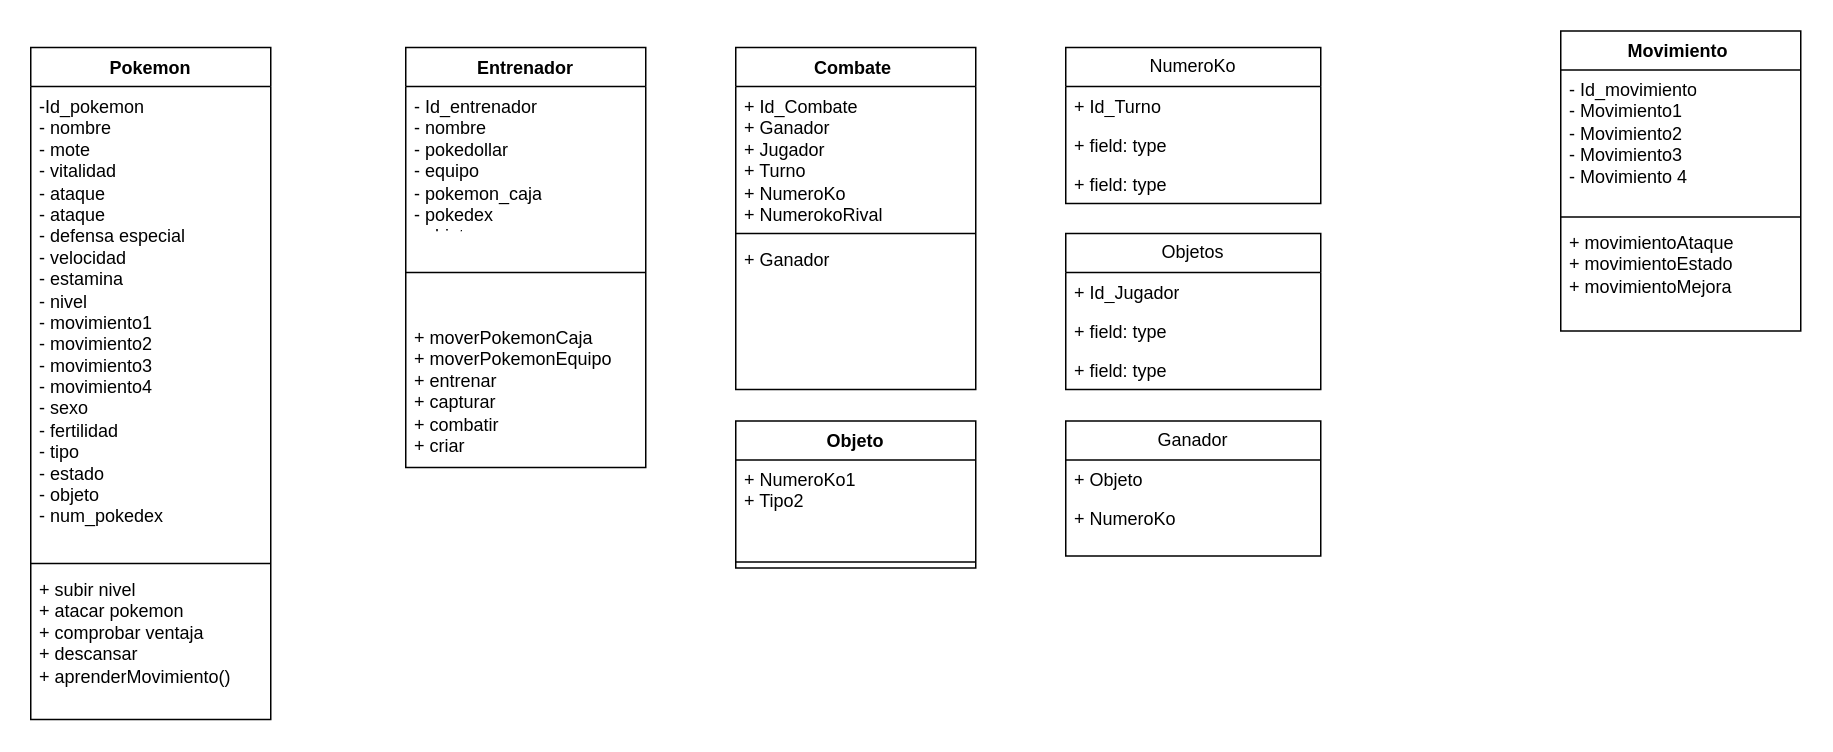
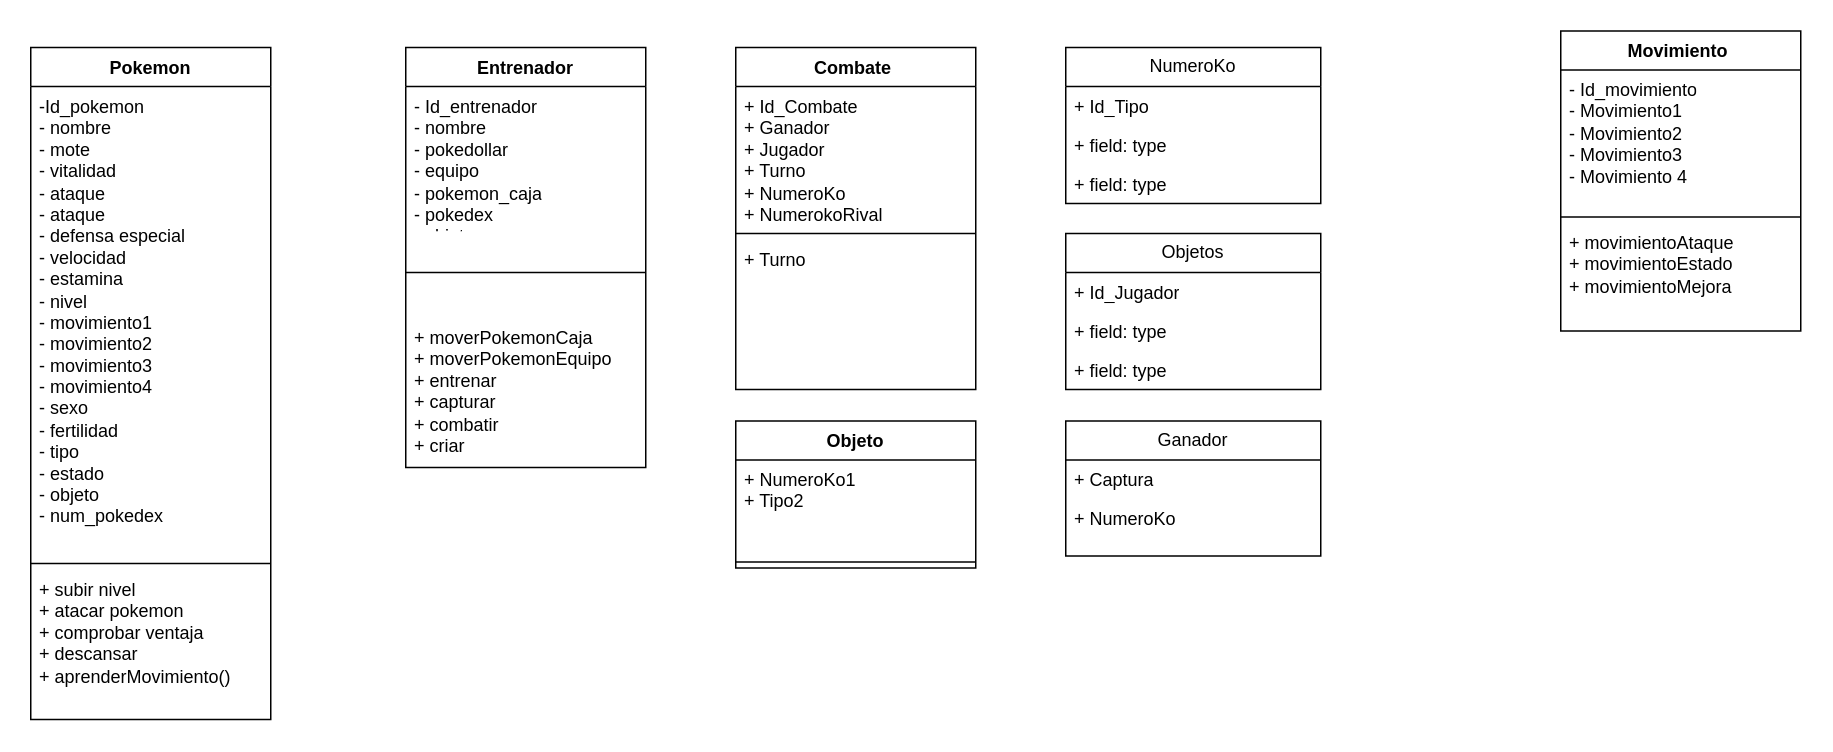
- <mxCell id="22" value="+ Id_Turno" style="text;strokeColor=none;fillColor=none;align=left;verticalAlign=top;spacingLeft=4;spacingRight=4;overflow=hidden;rotatable=0;points=[[0,0.5],[1,0.5]];portConstraint=eastwest;whiteSpace=wrap;html=1;" parent="21" vertex="1"><mxGeometry y="26" width="170" height="26" as="geometry" /></mxCell>
+ <mxCell id="22" value="+ Id_Tipo" style="text;strokeColor=none;fillColor=none;align=left;verticalAlign=top;spacingLeft=4;spacingRight=4;overflow=hidden;rotatable=0;points=[[0,0.5],[1,0.5]];portConstraint=eastwest;whiteSpace=wrap;html=1;" parent="21" vertex="1"><mxGeometry y="26" width="170" height="26" as="geometry" /></mxCell>
- <mxCell id="17" value="+ Ganador" style="text;strokeColor=none;fillColor=none;align=left;verticalAlign=top;spacingLeft=4;spacingRight=4;overflow=hidden;rotatable=0;points=[[0,0.5],[1,0.5]];portConstraint=eastwest;whiteSpace=wrap;html=1;" parent="14" vertex="1"><mxGeometry y="128" width="160" height="100" as="geometry" /></mxCell>
+ <mxCell id="17" value="+ Turno" style="text;strokeColor=none;fillColor=none;align=left;verticalAlign=top;spacingLeft=4;spacingRight=4;overflow=hidden;rotatable=0;points=[[0,0.5],[1,0.5]];portConstraint=eastwest;whiteSpace=wrap;html=1;" parent="14" vertex="1"><mxGeometry y="128" width="160" height="100" as="geometry" /></mxCell>
- <mxCell id="30" value="+ Objeto" style="text;strokeColor=none;fillColor=none;align=left;verticalAlign=top;spacingLeft=4;spacingRight=4;overflow=hidden;rotatable=0;points=[[0,0.5],[1,0.5]];portConstraint=eastwest;whiteSpace=wrap;html=1;" parent="29" vertex="1"><mxGeometry y="26" width="170" height="26" as="geometry" /></mxCell>
+ <mxCell id="30" value="+ Captura" style="text;strokeColor=none;fillColor=none;align=left;verticalAlign=top;spacingLeft=4;spacingRight=4;overflow=hidden;rotatable=0;points=[[0,0.5],[1,0.5]];portConstraint=eastwest;whiteSpace=wrap;html=1;" parent="29" vertex="1"><mxGeometry y="26" width="170" height="26" as="geometry" /></mxCell>
